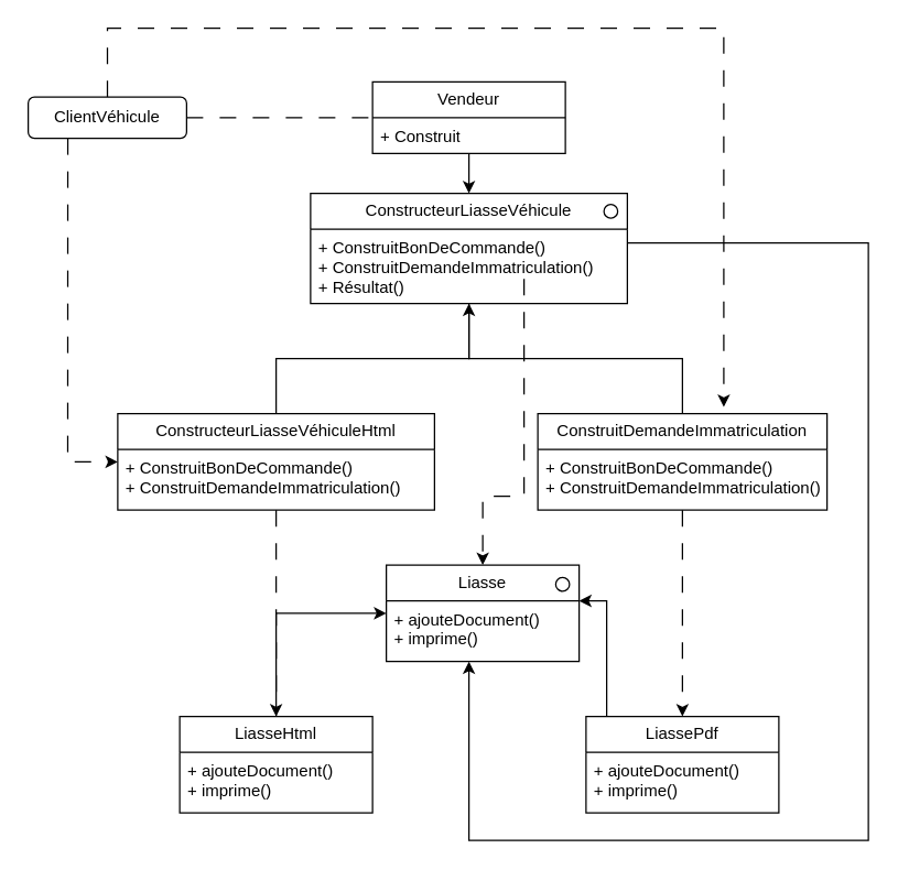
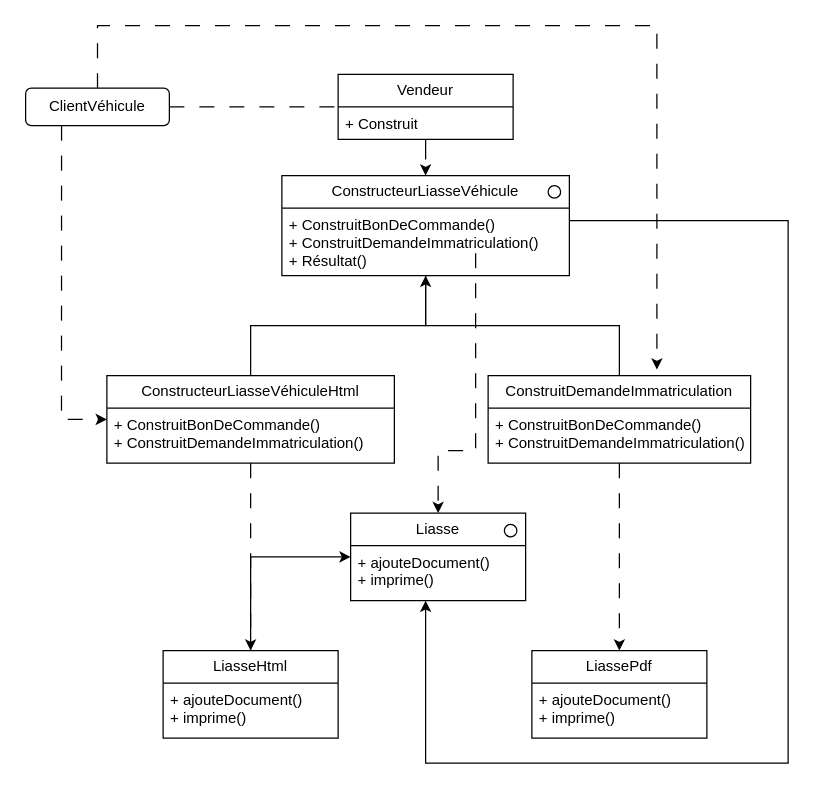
- <mxCell id="6" style="edgeStyle=orthogonalEdgeStyle;rounded=0;orthogonalLoop=1;jettySize=auto;html=1;entryX=0.5;entryY=0;entryDx=0;entryDy=0;dashed=0;dashPattern=12 12;" edge="1" parent="1" source="7" target="10"><mxGeometry relative="1" as="geometry" /></mxCell>
+ <mxCell id="6" style="edgeStyle=orthogonalEdgeStyle;rounded=0;orthogonalLoop=1;jettySize=auto;html=1;entryX=0.5;entryY=0;entryDx=0;entryDy=0;dashed=1;dashPattern=12 12;" edge="1" parent="1" source="7" target="10"><mxGeometry relative="1" as="geometry" /></mxCell>
- <mxCell id="25" style="edgeStyle=orthogonalEdgeStyle;rounded=0;orthogonalLoop=1;jettySize=auto;html=1;" edge="1" parent="1" source="26" target="20"><mxGeometry relative="1" as="geometry"><Array as="points"><mxPoint x="440" y="436" /></Array></mxGeometry></mxCell>
